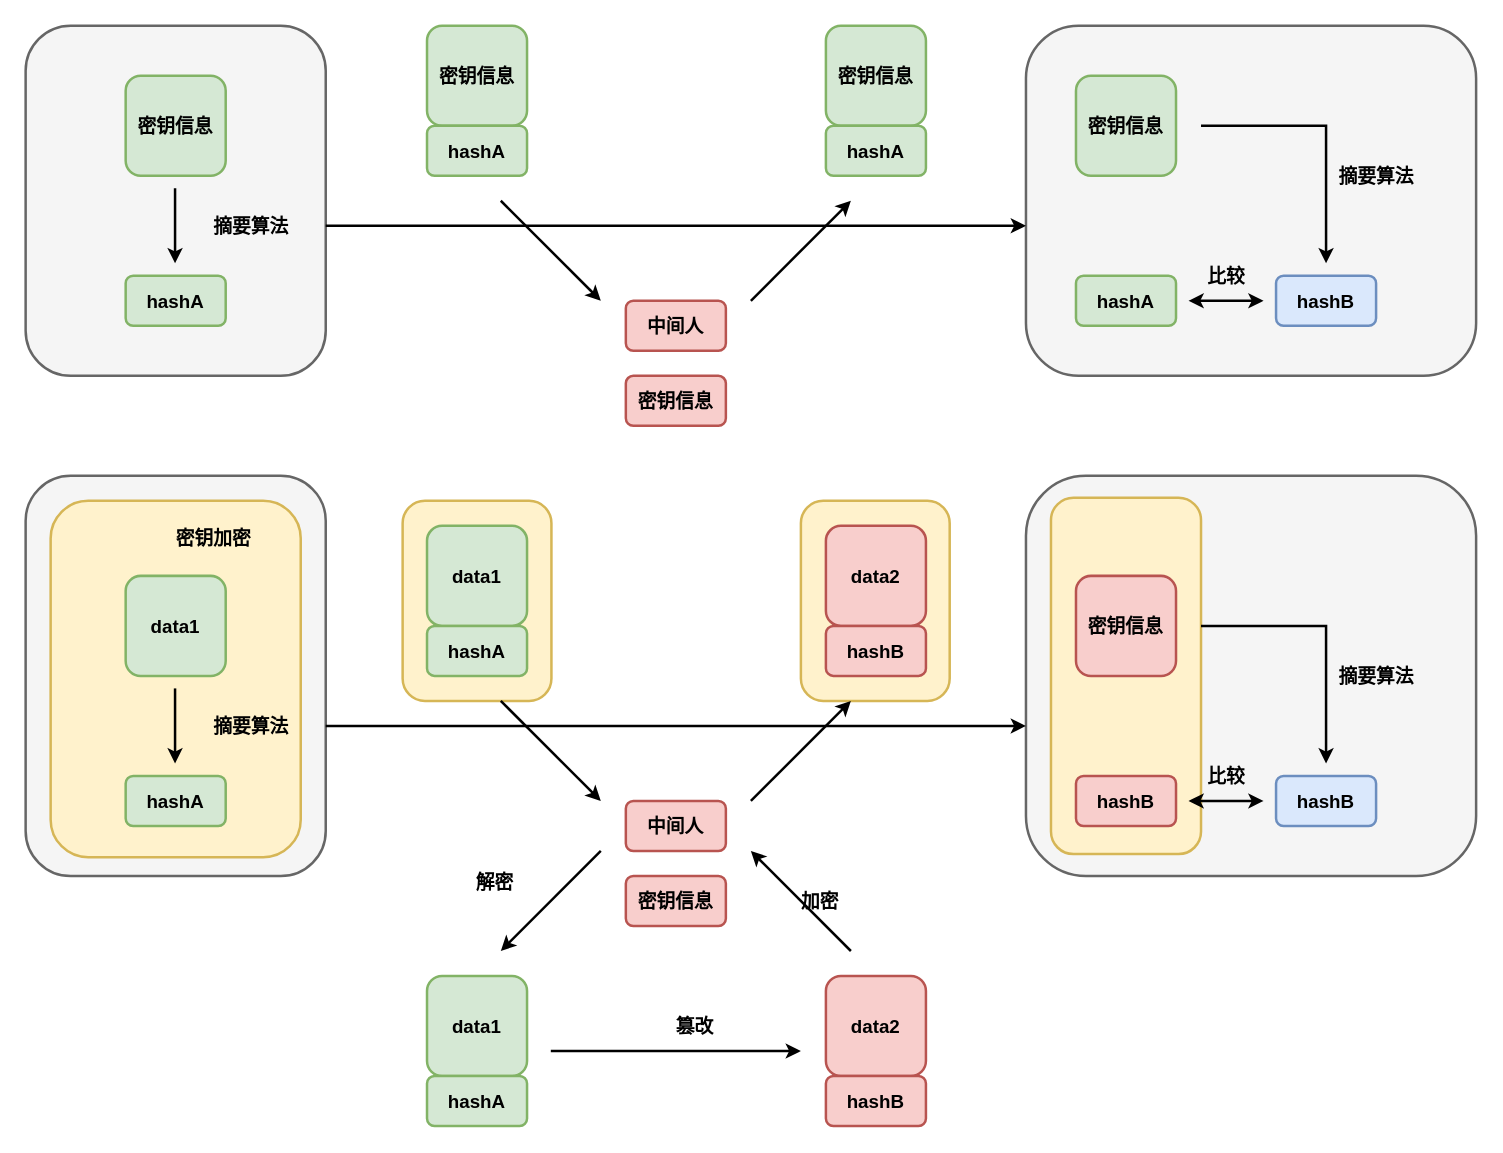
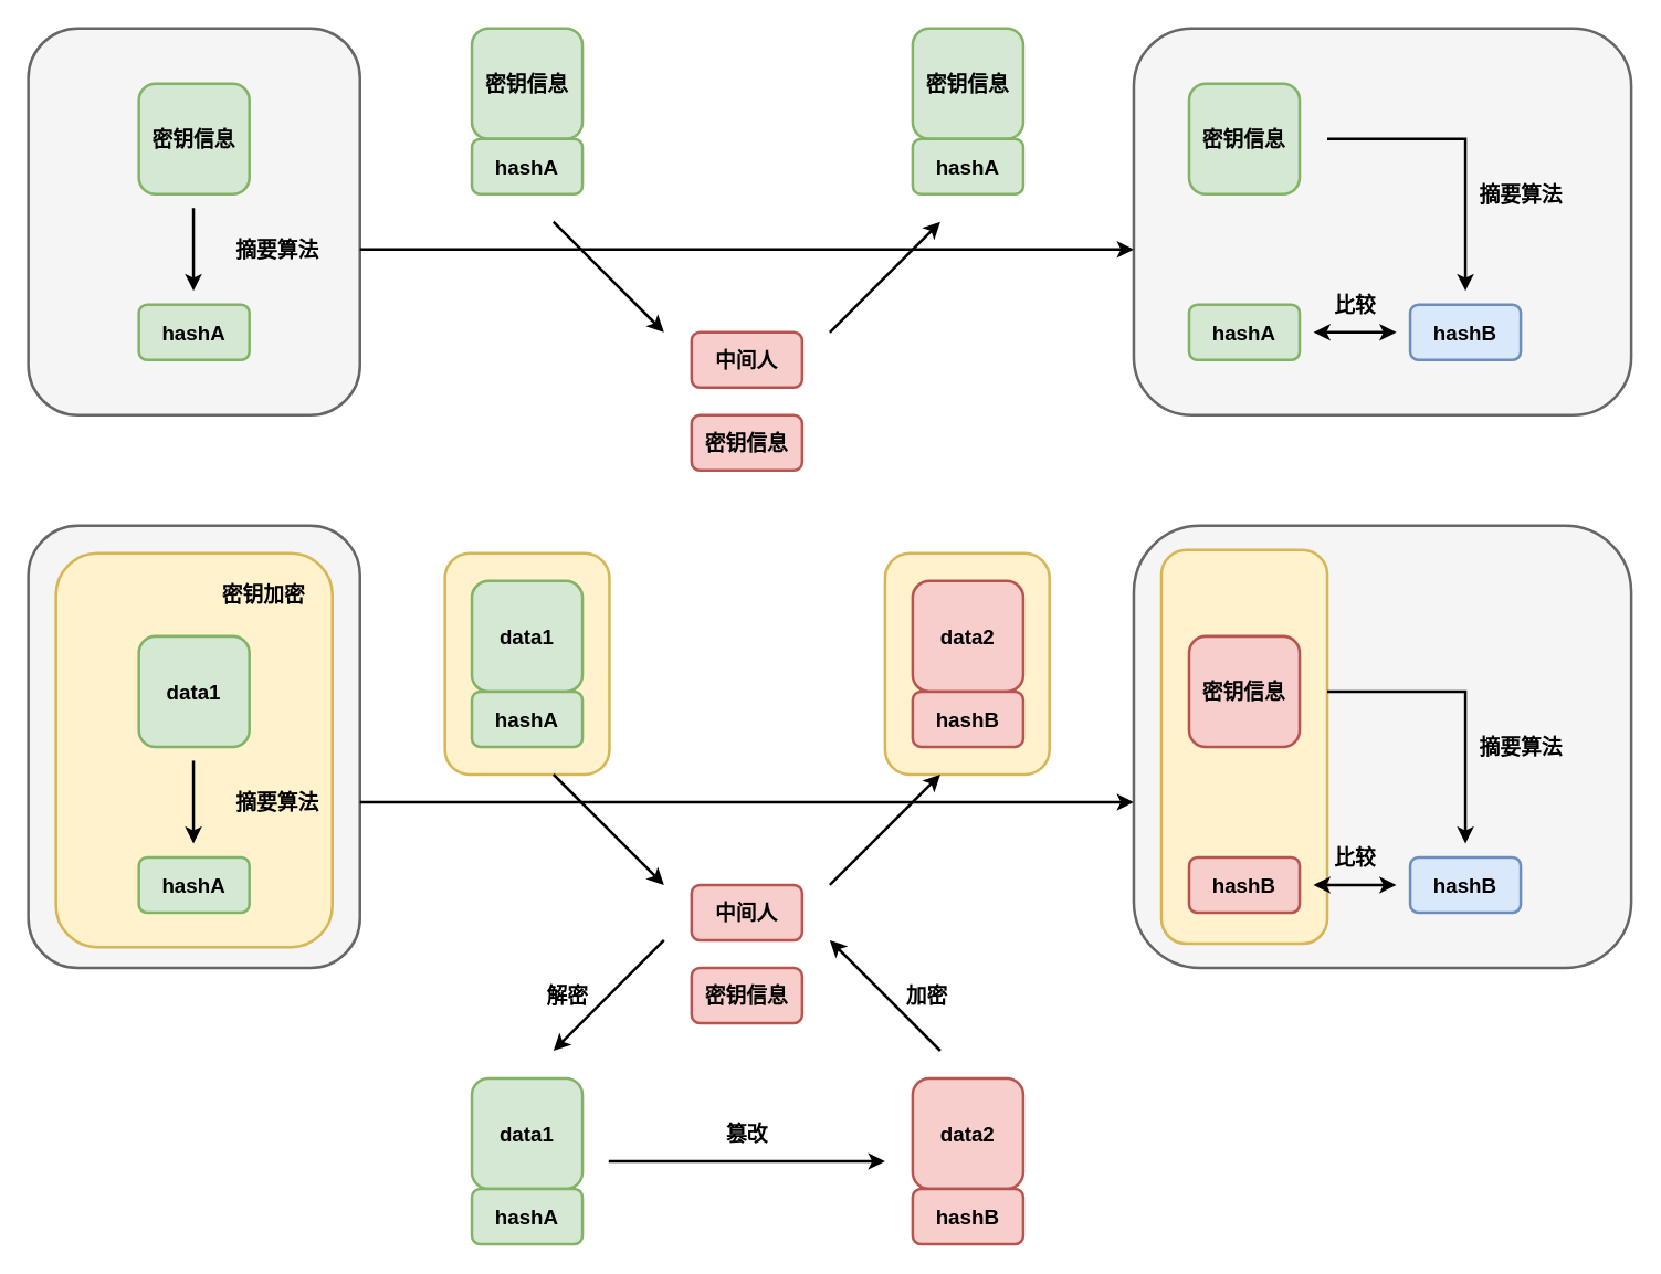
- <mxCell id="52" value="密钥加密" style="text;strokeColor=none;fillColor=none;html=1;fontSize=15;fontStyle=1;verticalAlign=middle;align=center;rounded=1;" vertex="1" parent="1"><mxGeometry x="130" y="410" width="80" height="40" as="geometry" /></mxCell>
+ <mxCell id="52" value="密钥加密" style="text;strokeColor=none;fillColor=none;html=1;fontSize=15;fontStyle=1;verticalAlign=middle;align=center;rounded=1;" vertex="1" parent="1"><mxGeometry x="150" y="410" width="80" height="40" as="geometry" /></mxCell>
- <mxCell id="61" value="解密" style="text;strokeColor=none;fillColor=none;html=1;fontSize=15;fontStyle=1;verticalAlign=middle;align=center;rounded=1;" vertex="1" parent="1"><mxGeometry x="355" y="685" width="80" height="40" as="geometry" /></mxCell>
+ <mxCell id="61" value="解密" style="text;strokeColor=none;fillColor=none;html=1;fontSize=15;fontStyle=1;verticalAlign=middle;align=center;rounded=1;" vertex="1" parent="1"><mxGeometry x="370" y="700" width="80" height="40" as="geometry" /></mxCell>
- <mxCell id="62" value="加密" style="text;strokeColor=none;fillColor=none;html=1;fontSize=15;fontStyle=1;verticalAlign=middle;align=center;rounded=1;" vertex="1" parent="1"><mxGeometry x="615" y="700" width="80" height="40" as="geometry" /></mxCell>
+ <mxCell id="62" value="加密" style="text;strokeColor=none;fillColor=none;html=1;fontSize=15;fontStyle=1;verticalAlign=middle;align=center;rounded=1;" vertex="1" parent="1"><mxGeometry x="630" y="700" width="80" height="40" as="geometry" /></mxCell>
- <mxCell id="60" value="篡改" style="text;strokeColor=none;fillColor=none;html=1;fontSize=15;fontStyle=1;verticalAlign=middle;align=center;rounded=1;" vertex="1" parent="1"><mxGeometry x="515" y="800" width="80" height="40" as="geometry" /></mxCell>
+ <mxCell id="60" value="篡改" style="text;strokeColor=none;fillColor=none;html=1;fontSize=15;fontStyle=1;verticalAlign=middle;align=center;rounded=1;" vertex="1" parent="1"><mxGeometry x="500" y="800" width="80" height="40" as="geometry" /></mxCell>
